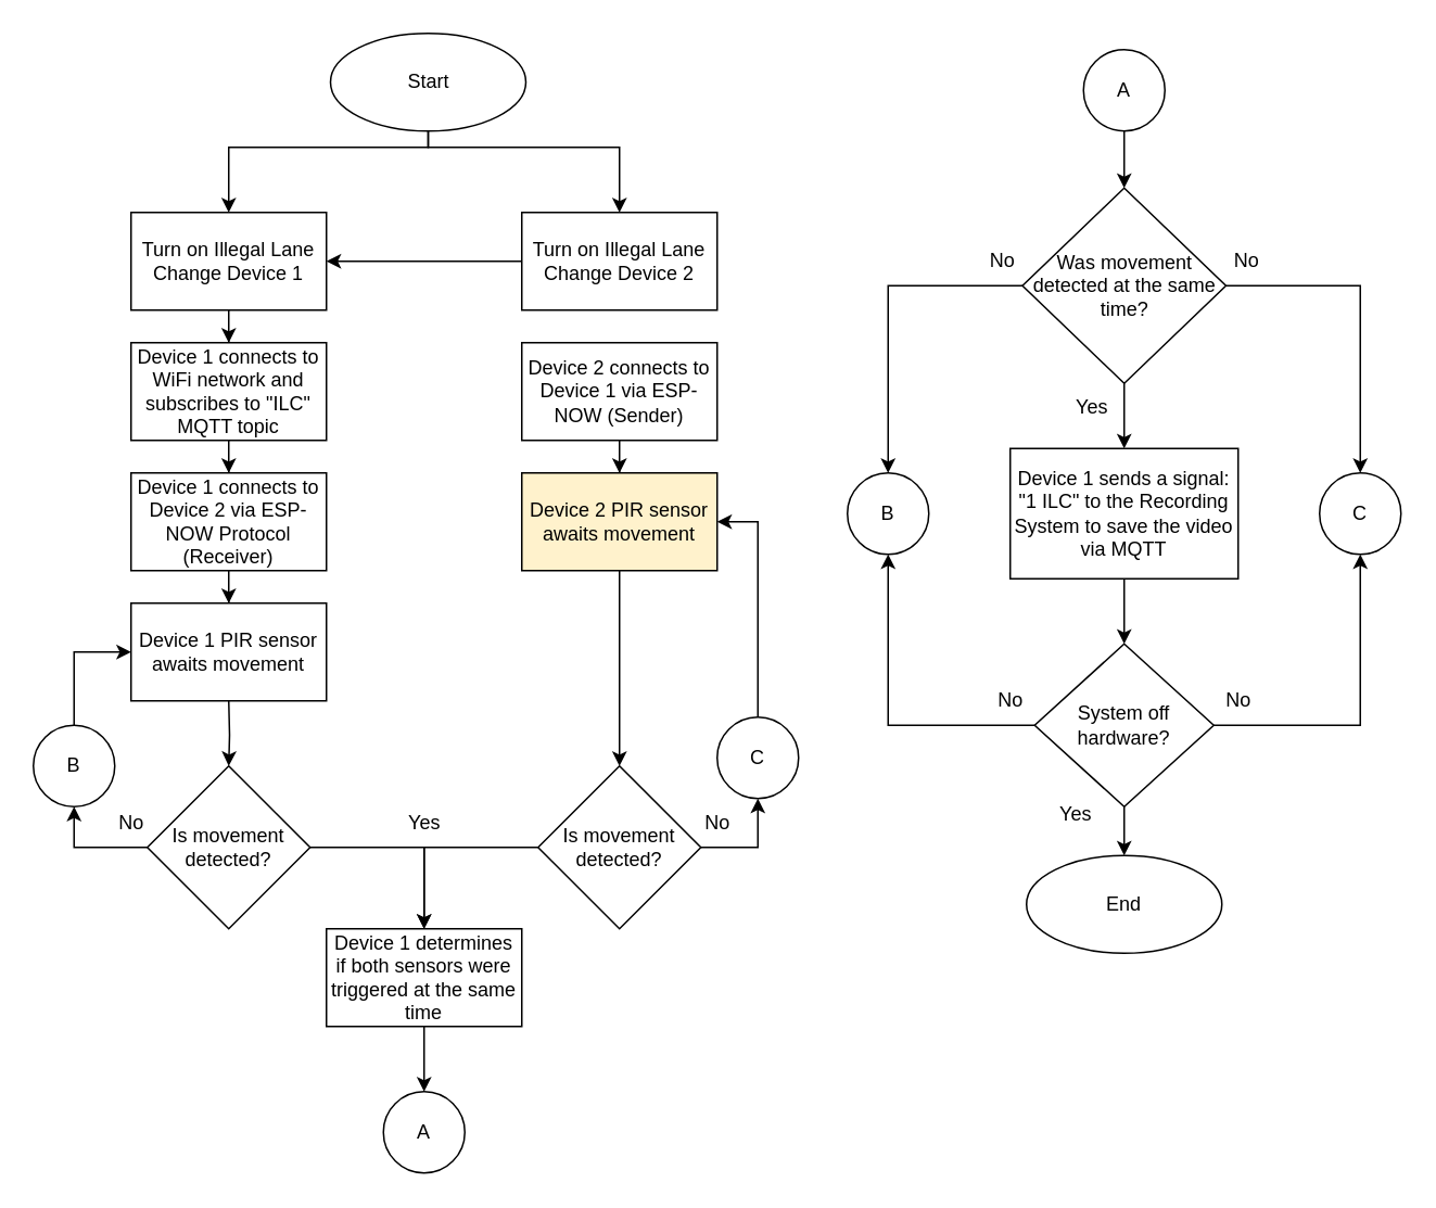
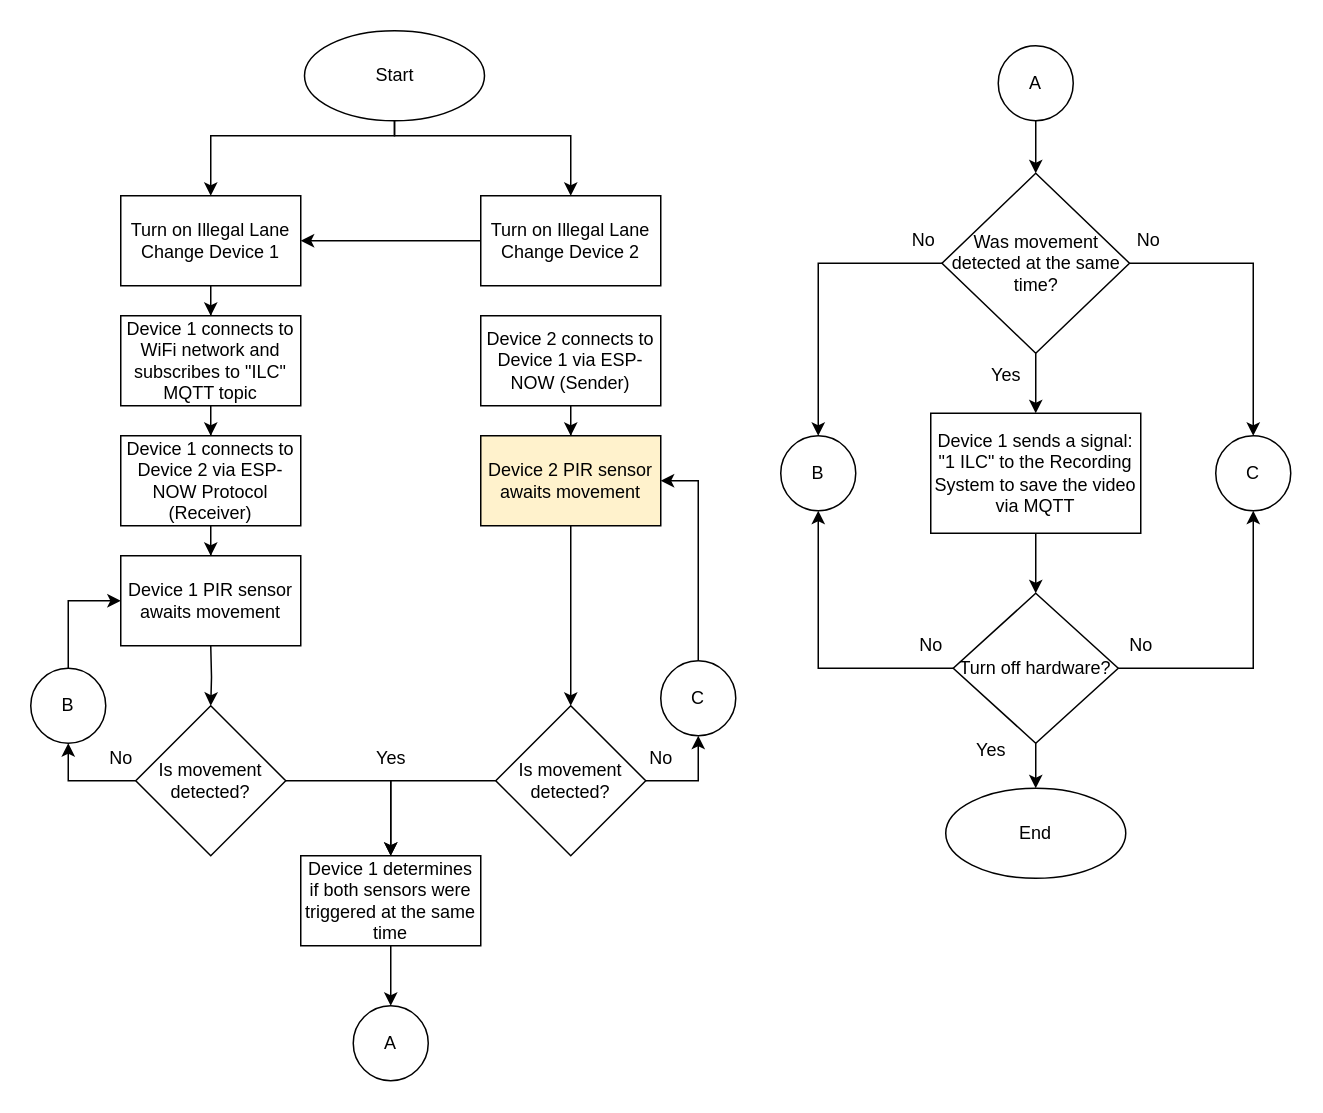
- <mxCell id="43" value="System off hardware?" style="rhombus;whiteSpace=wrap;html=1;" vertex="1" parent="1"><mxGeometry x="635" y="395" width="110" height="100" as="geometry" /></mxCell>
+ <mxCell id="43" value="Turn off hardware?" style="rhombus;whiteSpace=wrap;html=1;" vertex="1" parent="1"><mxGeometry x="635" y="395" width="110" height="100" as="geometry" /></mxCell>
